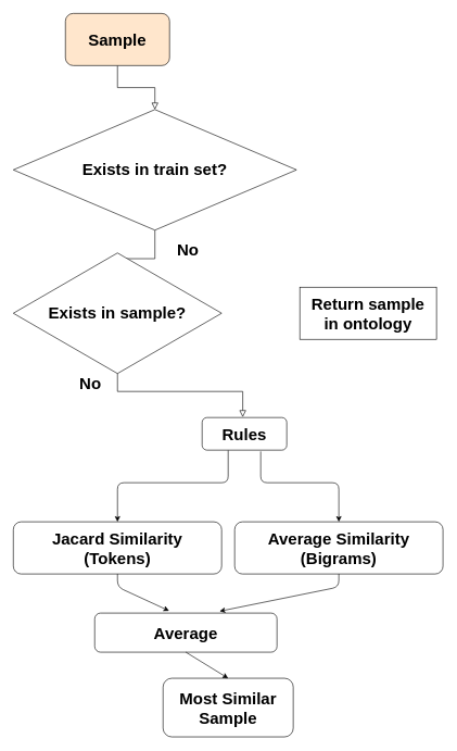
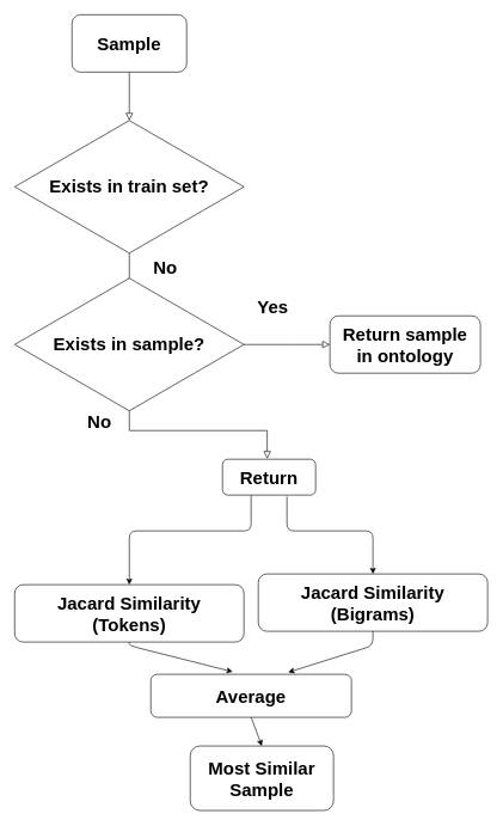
- <mxCell id="3" value="&lt;font style=&quot;font-size: 25px&quot;&gt;Sample&lt;/font&gt;" style="rounded=1;whiteSpace=wrap;html=1;fontSize=12;glass=0;strokeWidth=1;shadow=0;fontStyle=1;fillColor=#ffe6cc;" parent="1" vertex="1"><mxGeometry x="100" y="20" width="160" height="80" as="geometry" /></mxCell>
+ <mxCell id="3" value="&lt;font style=&quot;font-size: 25px&quot;&gt;Sample&lt;/font&gt;" style="rounded=1;whiteSpace=wrap;html=1;fontSize=12;glass=0;strokeWidth=1;shadow=0;fontStyle=1" parent="1" vertex="1"><mxGeometry x="100" y="20" width="160" height="80" as="geometry" /></mxCell>
- <mxCell id="5" value="&lt;font style=&quot;font-size: 25px&quot;&gt;&lt;b&gt;Exists in train set?&lt;/b&gt;&lt;/font&gt;" style="rhombus;whiteSpace=wrap;html=1;shadow=0;fontFamily=Helvetica;fontSize=12;align=center;strokeWidth=1;spacing=6;spacingTop=-4;" parent="1" vertex="1"><mxGeometry x="20" y="167.5" width="435" height="185" as="geometry" /></mxCell>
+ <mxCell id="5" value="&lt;font style=&quot;font-size: 25px&quot;&gt;&lt;b&gt;Exists in train set?&lt;/b&gt;&lt;/font&gt;" style="rhombus;whiteSpace=wrap;html=1;shadow=0;fontFamily=Helvetica;fontSize=12;align=center;strokeWidth=1;spacing=6;spacingTop=-4;" parent="1" vertex="1"><mxGeometry x="20" y="167.5" width="320" height="185" as="geometry" /></mxCell>
+ <mxCell id="8" value="Yes" style="edgeStyle=orthogonalEdgeStyle;rounded=0;html=1;jettySize=auto;orthogonalLoop=1;fontSize=25;endArrow=block;endFill=0;endSize=8;strokeWidth=1;shadow=0;labelBackgroundColor=none;fontStyle=1;exitX=1;exitY=0.5;exitDx=0;exitDy=0;entryX=0;entryY=0.5;entryDx=0;entryDy=0;" edge="1" parent="1" source="7" target="9"><mxGeometry x="-0.334" y="53" relative="1" as="geometry"><mxPoint as="offset" /><mxPoint x="350" y="420" as="sourcePoint" /><mxPoint x="460" y="533" as="targetPoint" /><Array as="points"><mxPoint x="400" y="480" /><mxPoint x="400" y="480" /></Array></mxGeometry></mxCell>
- <mxCell id="9" value="Return sample &lt;br&gt;in ontology" style="whiteSpace=wrap;html=1;fontSize=25;glass=0;strokeWidth=1;shadow=0;fontStyle=1;rounded=0;" vertex="1" parent="1"><mxGeometry x="460" y="440" width="210" height="80" as="geometry" /></mxCell>
+ <mxCell id="9" value="Return sample &lt;br&gt;in ontology" style="rounded=1;whiteSpace=wrap;html=1;fontSize=25;glass=0;strokeWidth=1;shadow=0;fontStyle=1" vertex="1" parent="1"><mxGeometry x="460" y="440" width="210" height="80" as="geometry" /></mxCell>
- <mxCell id="19" value="&lt;b&gt;Rules&lt;/b&gt;" style="rounded=1;whiteSpace=wrap;html=1;fontSize=25;" vertex="1" parent="1"><mxGeometry x="310" y="640" width="130" height="50" as="geometry" /></mxCell>
+ <mxCell id="19" value="&lt;b&gt;Return&lt;/b&gt;" style="rounded=1;whiteSpace=wrap;html=1;fontSize=25;" vertex="1" parent="1"><mxGeometry x="310" y="640" width="130" height="50" as="geometry" /></mxCell>
- <mxCell id="11" value="Jacard Similarity&lt;br&gt;(Tokens)" style="rounded=1;whiteSpace=wrap;html=1;fontSize=25;fontStyle=1" vertex="1" parent="1"><mxGeometry x="20" y="800" width="320" height="80" as="geometry" /></mxCell>
+ <mxCell id="11" value="Jacard Similarity&lt;br&gt;(Tokens)" style="rounded=1;whiteSpace=wrap;html=1;fontSize=25;fontStyle=1" vertex="1" parent="1"><mxGeometry x="20" y="815" width="320" height="80" as="geometry" /></mxCell>
- <mxCell id="12" value="Average Similarity&lt;br&gt;(Bigrams)" style="rounded=1;whiteSpace=wrap;html=1;fontSize=25;fontStyle=1" vertex="1" parent="1"><mxGeometry x="360" y="800" width="320" height="80" as="geometry" /></mxCell>
+ <mxCell id="12" value="Jacard Similarity&lt;br&gt;(Bigrams)" style="rounded=1;whiteSpace=wrap;html=1;fontSize=25;fontStyle=1" vertex="1" parent="1"><mxGeometry x="360" y="800" width="320" height="80" as="geometry" /></mxCell>
- <mxCell id="16" value="&lt;b&gt;Average&lt;/b&gt;" style="rounded=1;whiteSpace=wrap;html=1;fontSize=25;" vertex="1" parent="1"><mxGeometry x="145" y="940" width="280" height="60" as="geometry" /></mxCell>
+ <mxCell id="16" value="&lt;b&gt;Average&lt;/b&gt;" style="rounded=1;whiteSpace=wrap;html=1;fontSize=25;" vertex="1" parent="1"><mxGeometry x="210" y="940" width="280" height="60" as="geometry" /></mxCell>
- <mxCell id="6" value="Most Similar Sample" style="rounded=1;whiteSpace=wrap;html=1;fontSize=25;glass=0;strokeWidth=1;shadow=0;fontStyle=1" parent="1" vertex="1"><mxGeometry x="250" y="1040" width="200" height="90" as="geometry" /></mxCell>
+ <mxCell id="6" value="Most Similar Sample" style="rounded=1;whiteSpace=wrap;html=1;fontSize=25;glass=0;strokeWidth=1;shadow=0;fontStyle=1" parent="1" vertex="1"><mxGeometry x="265" y="1040" width="200" height="90" as="geometry" /></mxCell>
